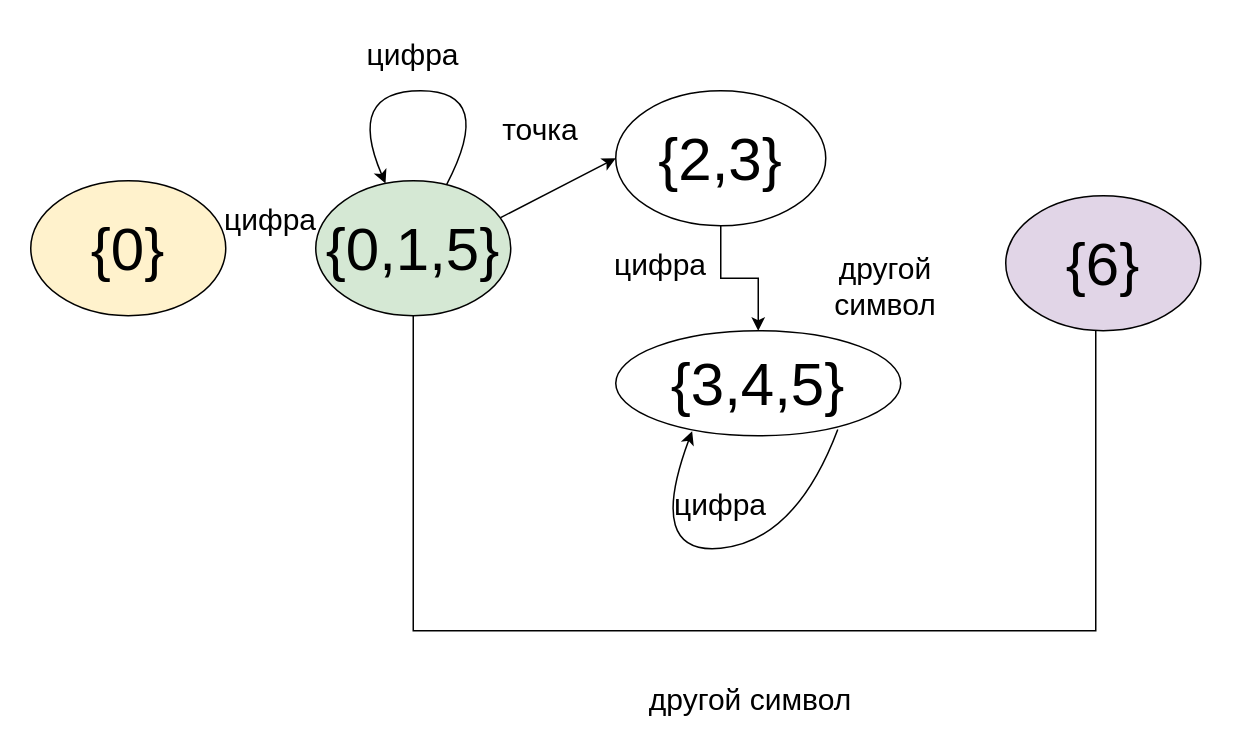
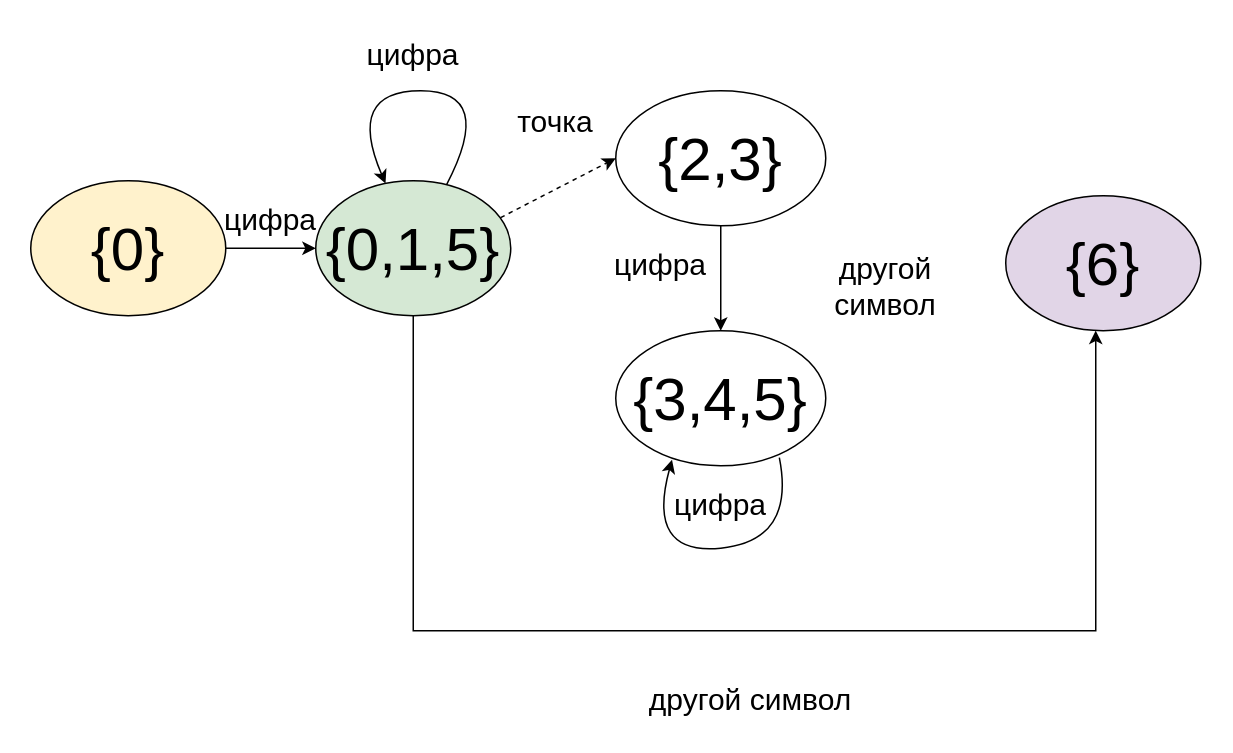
- <mxCell id="16" value="точка" style="text;html=1;strokeColor=none;fillColor=none;align=center;verticalAlign=middle;whiteSpace=wrap;rounded=0;fontSize=20;" vertex="1" parent="1"><mxGeometry x="330" y="70" width="60" height="30" as="geometry" /></mxCell>
+ <mxCell id="16" value="точка" style="text;html=1;strokeColor=none;fillColor=none;align=center;verticalAlign=middle;whiteSpace=wrap;rounded=0;fontSize=20;" vertex="1" parent="1"><mxGeometry x="340" y="65" width="60" height="30" as="geometry" /></mxCell>
- <mxCell id="12" value="" style="endArrow=classic;html=1;rounded=0;fontSize=40;exitX=0.948;exitY=0.273;exitDx=0;exitDy=0;entryX=0;entryY=0.5;entryDx=0;entryDy=0;exitPerimeter=0;" edge="1" parent="1" source="6" target="9"><mxGeometry width="50" height="50" relative="1" as="geometry"><mxPoint x="300" y="310" as="sourcePoint" /><mxPoint x="350" y="260" as="targetPoint" /></mxGeometry></mxCell>
+ <mxCell id="12" value="" style="endArrow=classic;html=1;rounded=0;fontSize=40;exitX=0.948;exitY=0.273;exitDx=0;exitDy=0;entryX=0;entryY=0.5;entryDx=0;entryDy=0;exitPerimeter=0;dashed=1;" edge="1" parent="1" source="6" target="9"><mxGeometry width="50" height="50" relative="1" as="geometry"><mxPoint x="300" y="310" as="sourcePoint" /><mxPoint x="350" y="260" as="targetPoint" /></mxGeometry></mxCell>
+ <mxCell id="3" style="edgeStyle=orthogonalEdgeStyle;rounded=0;orthogonalLoop=1;jettySize=auto;html=1;fontSize=40;" edge="1" parent="1" source="4" target="6"><mxGeometry relative="1" as="geometry" /></mxCell>
- <mxCell id="5" style="edgeStyle=orthogonalEdgeStyle;rounded=0;orthogonalLoop=1;jettySize=auto;html=1;fontSize=20;endArrow=none;" edge="1" parent="1" source="6" target="10"><mxGeometry relative="1" as="geometry"><Array as="points"><mxPoint x="275" y="420" /><mxPoint x="730" y="420" /></Array></mxGeometry></mxCell>
+ <mxCell id="5" style="edgeStyle=orthogonalEdgeStyle;rounded=0;orthogonalLoop=1;jettySize=auto;html=1;fontSize=20;" edge="1" parent="1" source="6" target="10"><mxGeometry relative="1" as="geometry"><Array as="points"><mxPoint x="275" y="420" /><mxPoint x="730" y="420" /></Array></mxGeometry></mxCell>
- <mxCell id="11" value="{3,4,5}" style="ellipse;whiteSpace=wrap;html=1;fontSize=40;" vertex="1" parent="1"><mxGeometry x="410" y="220" width="190" height="70" as="geometry" /></mxCell>
+ <mxCell id="11" value="{3,4,5}" style="ellipse;whiteSpace=wrap;html=1;fontSize=40;" vertex="1" parent="1"><mxGeometry x="410" y="220" width="140" height="90" as="geometry" /></mxCell>
